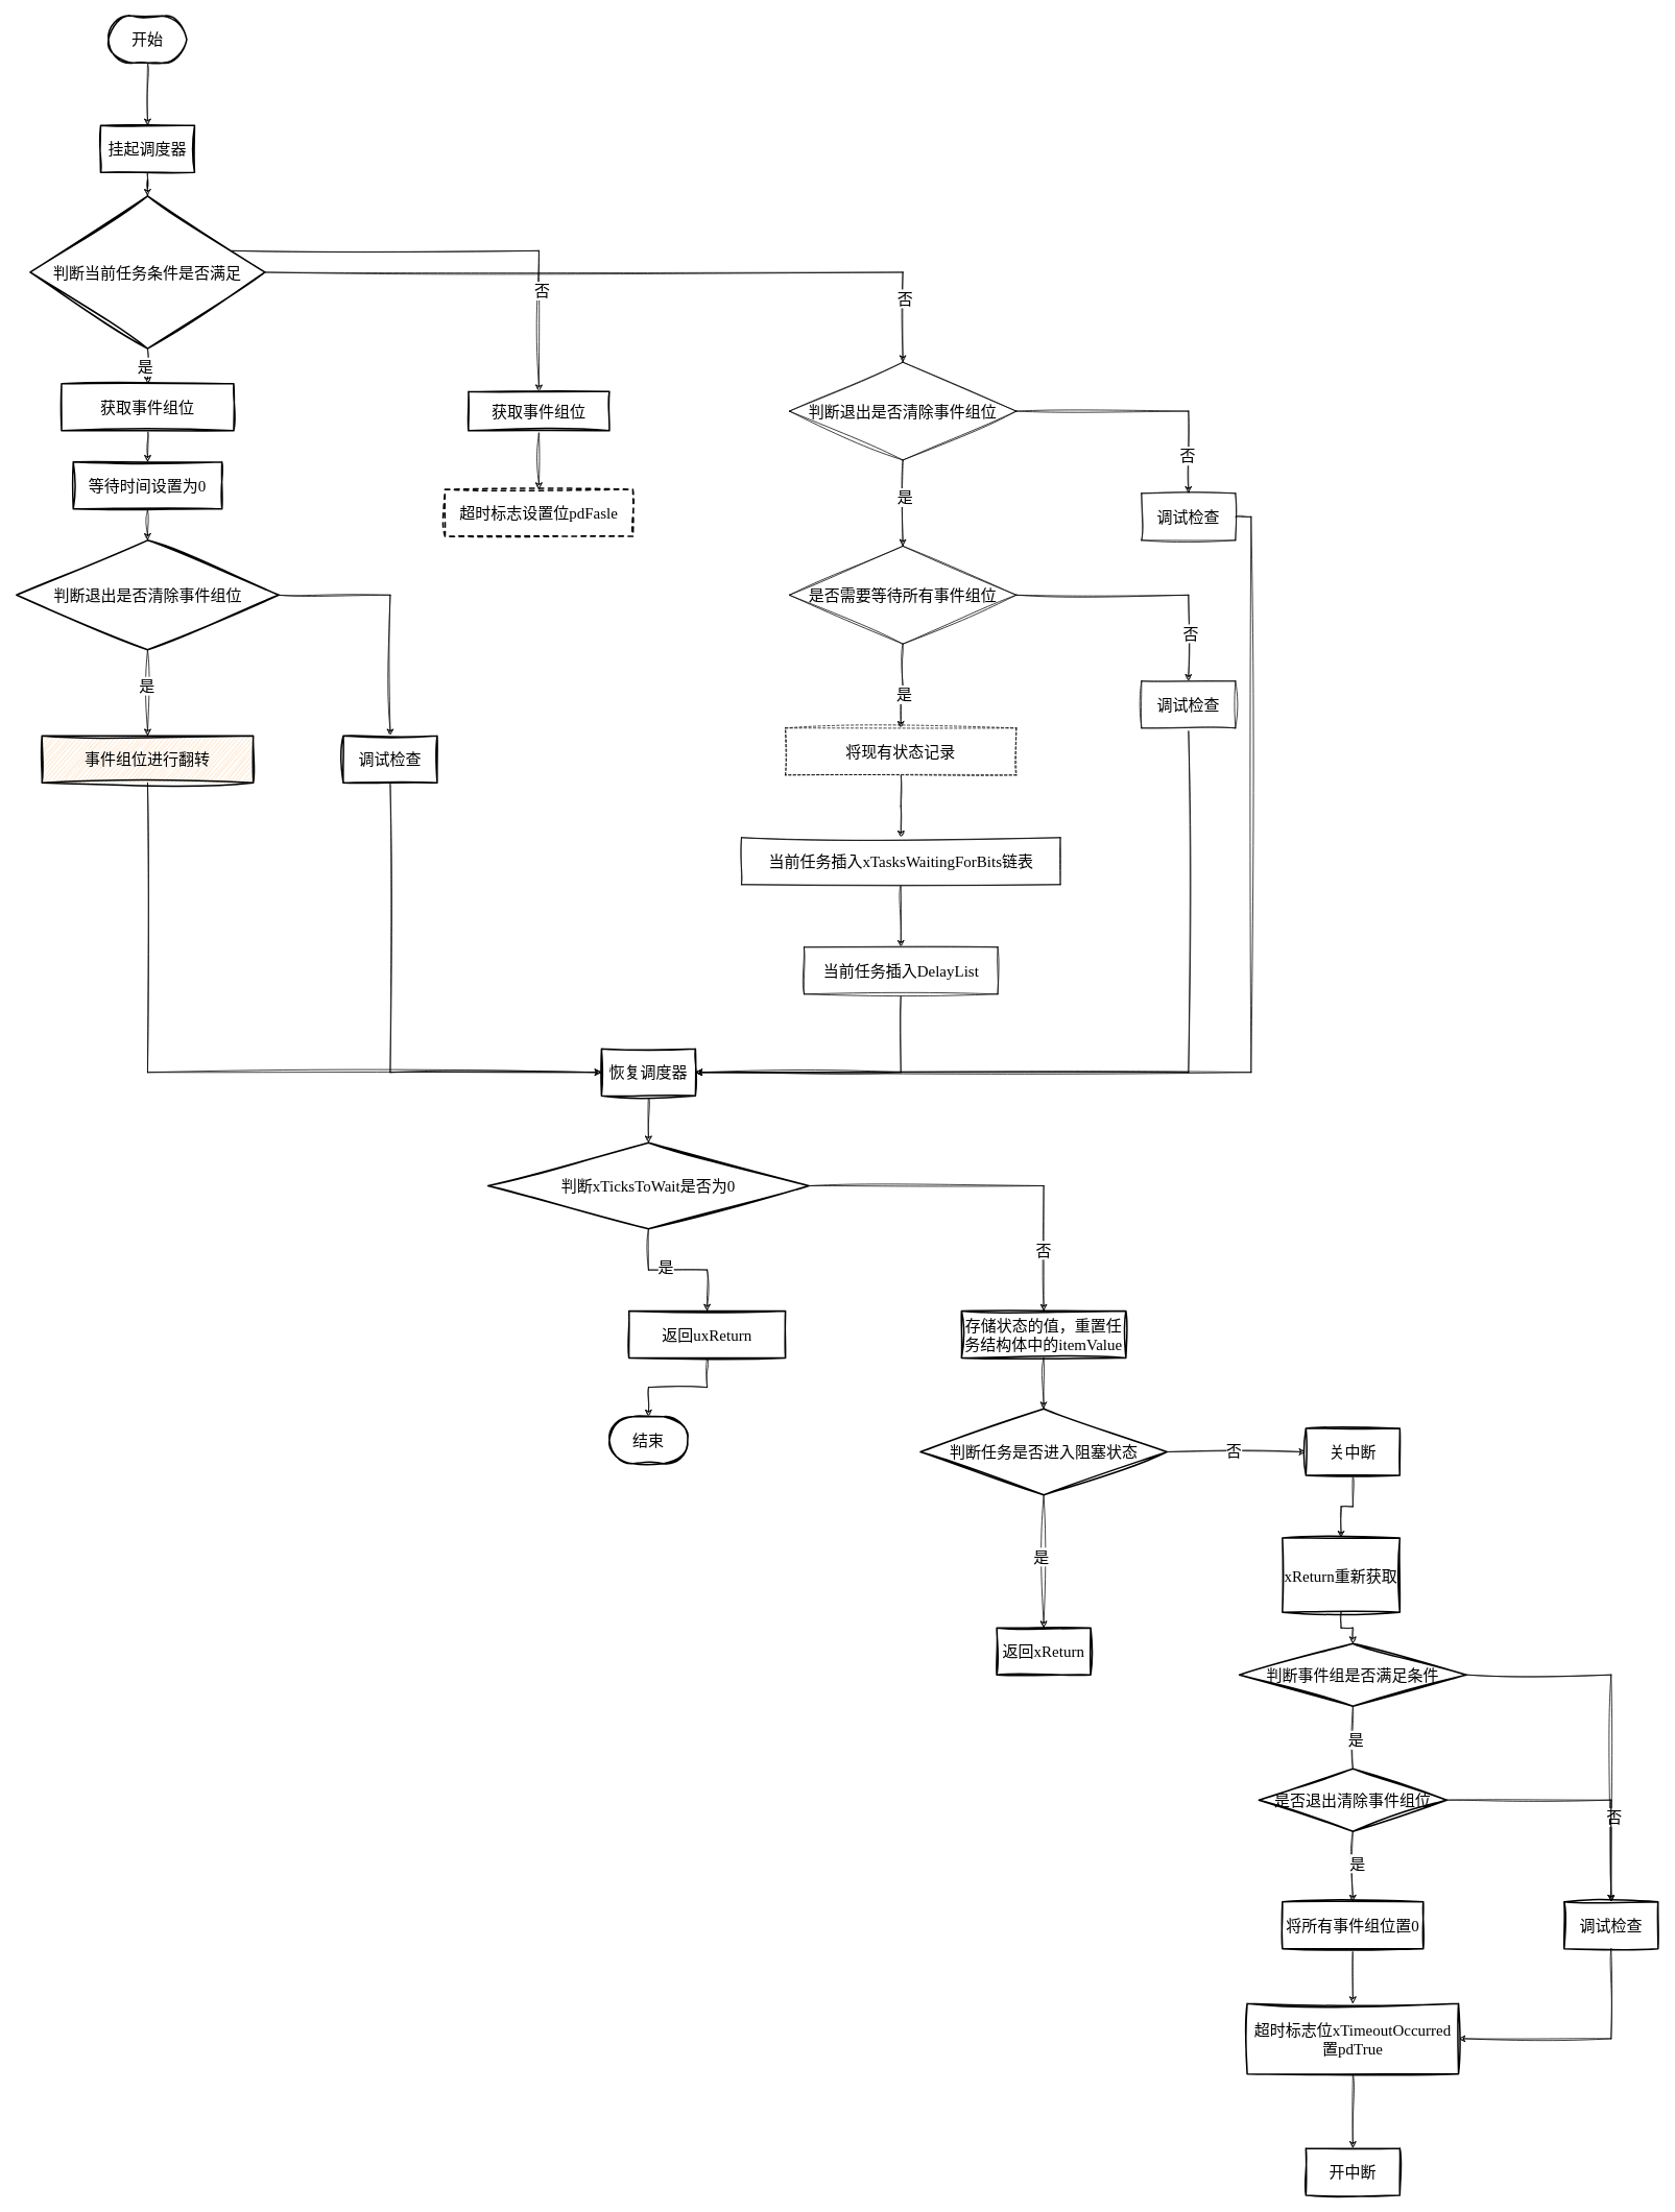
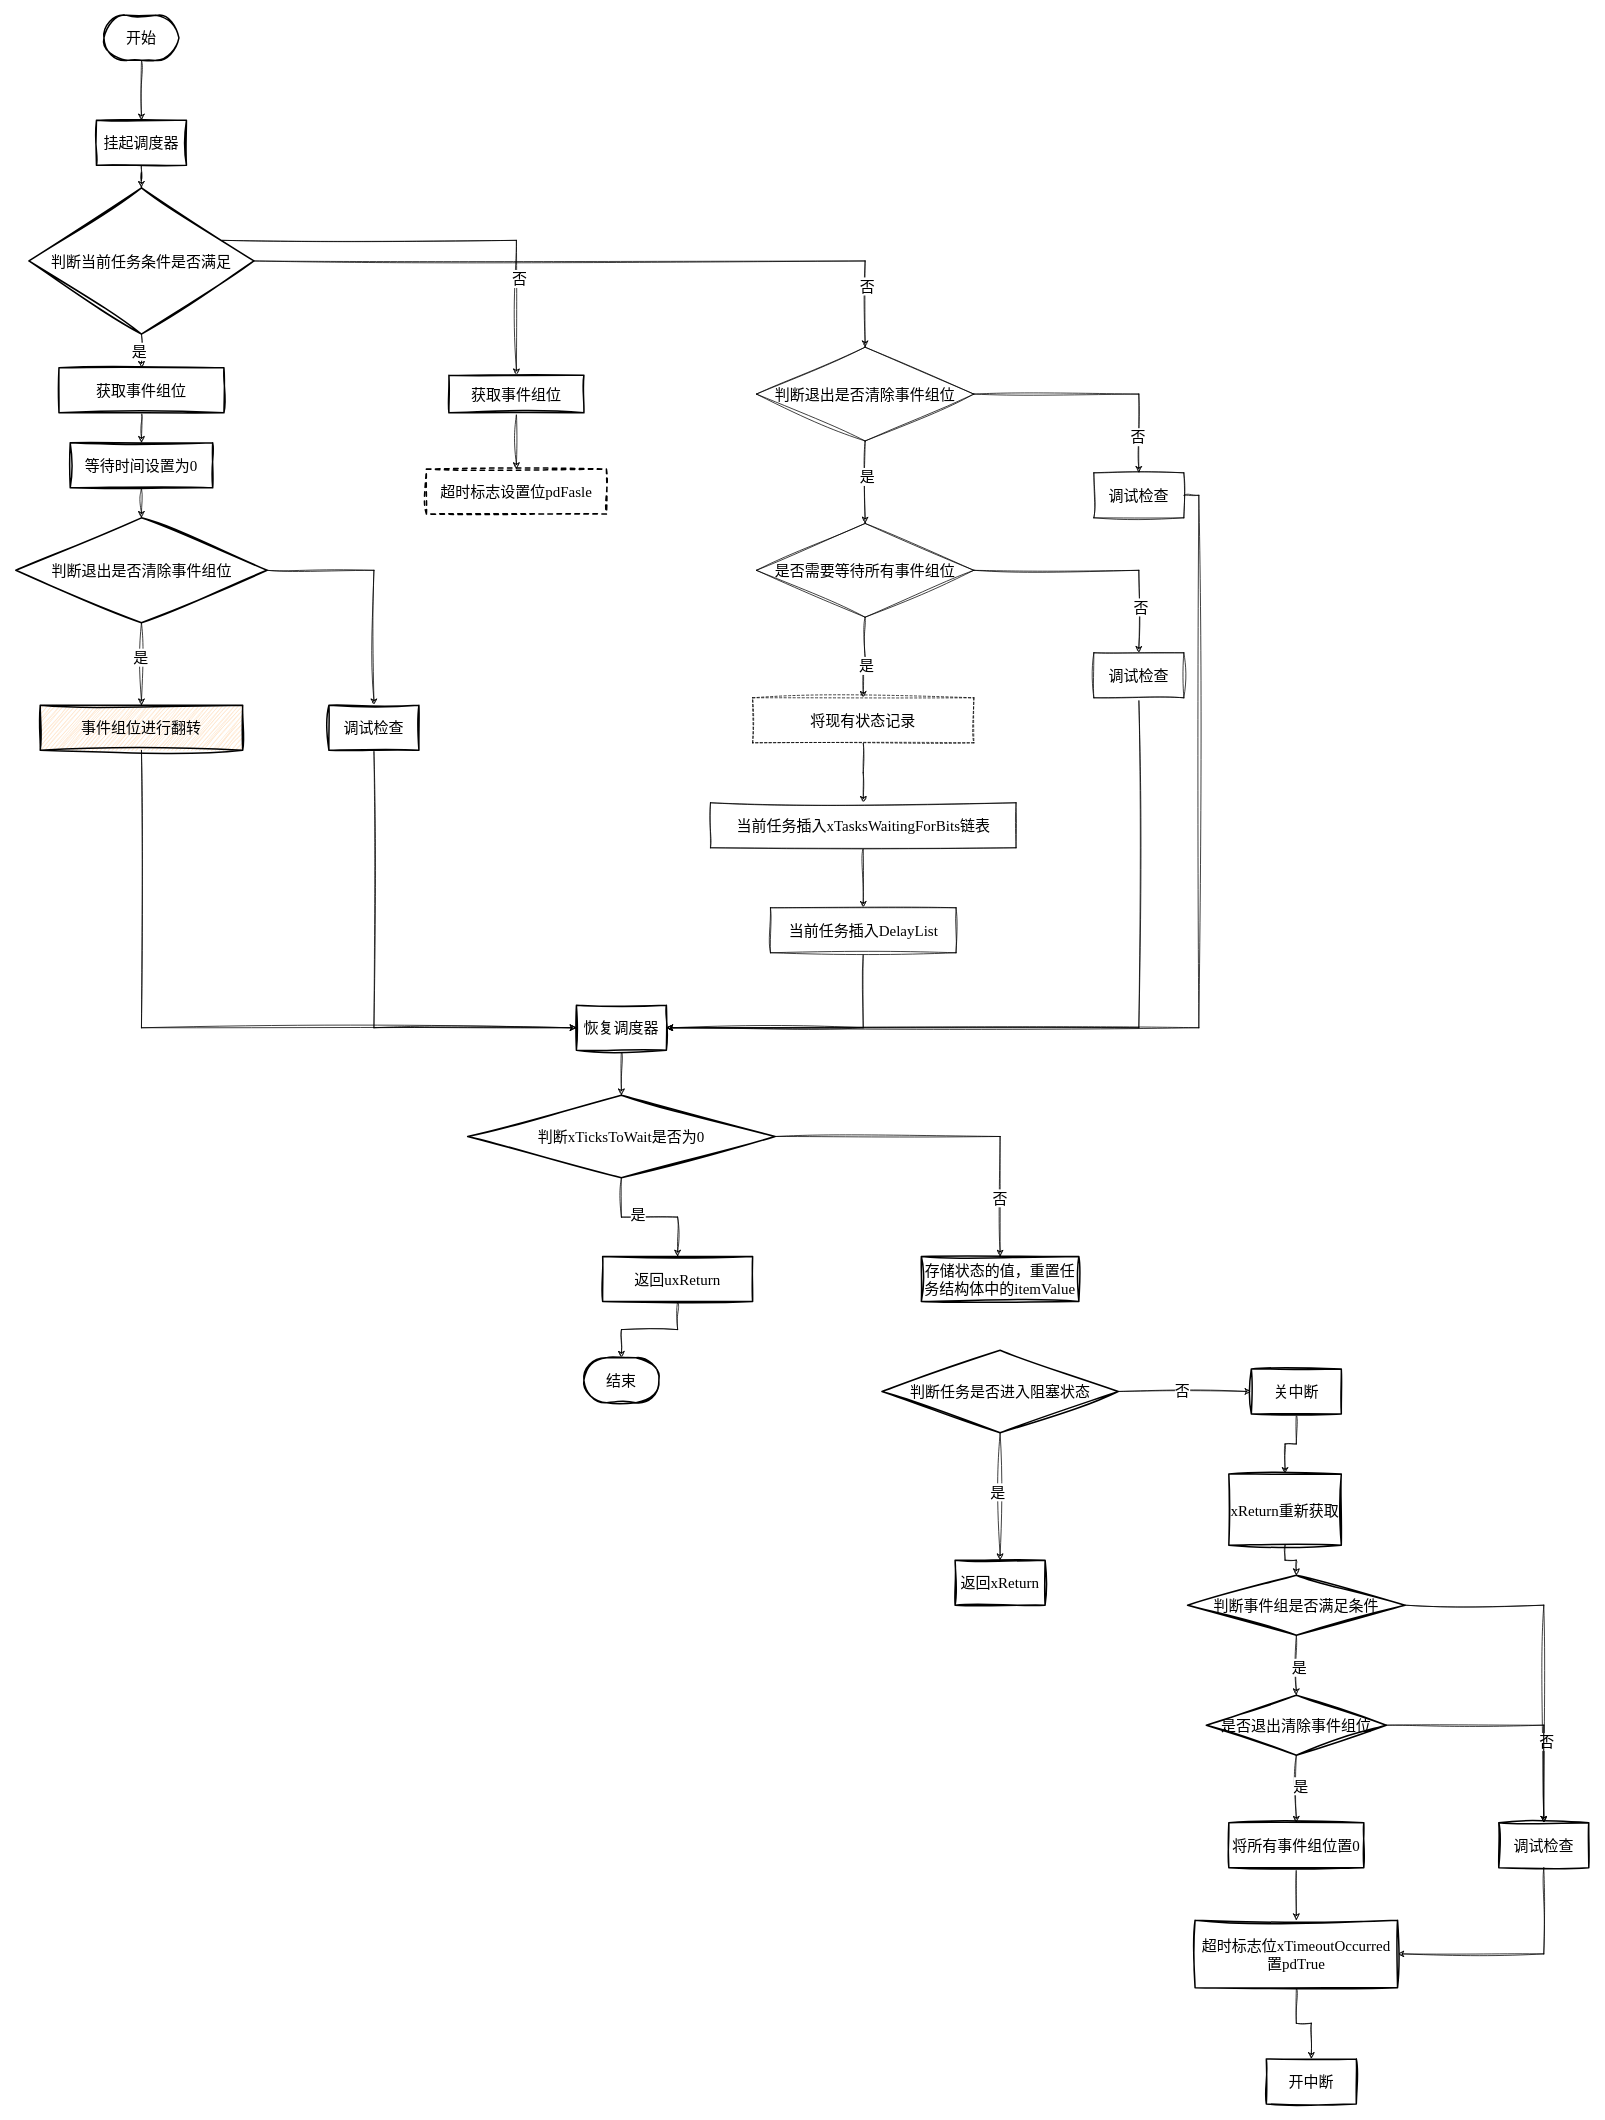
- <mxCell id="58" value="" style="edgeStyle=orthogonalEdgeStyle;rounded=0;sketch=1;hachureGap=4;jiggle=2;curveFitting=1;orthogonalLoop=1;jettySize=auto;html=1;fontFamily=Architects Daughter;fontSource=https%3A%2F%2Ffonts.googleapis.com%2Fcss%3Ffamily%3DArchitects%2BDaughter;fontSize=16;" edge="1" parent="1" source="59" target="64"><mxGeometry relative="1" as="geometry" /></mxCell>
- <mxCell id="70" value="" style="edgeStyle=orthogonalEdgeStyle;rounded=0;sketch=1;hachureGap=4;jiggle=2;curveFitting=1;orthogonalLoop=1;jettySize=auto;html=1;fontFamily=Architects Daughter;fontSource=https%3A%2F%2Ffonts.googleapis.com%2Fcss%3Ffamily%3DArchitects%2BDaughter;fontSize=16;endArrow=none;" edge="1" parent="1" source="74" target="78"><mxGeometry relative="1" as="geometry" /></mxCell>
+ <mxCell id="70" value="" style="edgeStyle=orthogonalEdgeStyle;rounded=0;sketch=1;hachureGap=4;jiggle=2;curveFitting=1;orthogonalLoop=1;jettySize=auto;html=1;fontFamily=Architects Daughter;fontSource=https%3A%2F%2Ffonts.googleapis.com%2Fcss%3Ffamily%3DArchitects%2BDaughter;fontSize=16;" edge="1" parent="1" source="74" target="78"><mxGeometry relative="1" as="geometry" /></mxCell>
- <mxCell id="85" value="开中断" style="whiteSpace=wrap;html=1;fontSize=20;fontFamily=Architects Daughter;strokeWidth=2;sketch=1;hachureGap=4;jiggle=2;curveFitting=1;fontSource=https%3A%2F%2Ffonts.googleapis.com%2Fcss%3Ffamily%3DArchitects%2BDaughter;" vertex="1" parent="1"><mxGeometry x="1668" y="2745" width="120" height="60" as="geometry" /></mxCell>
+ <mxCell id="85" value="开中断" style="whiteSpace=wrap;html=1;fontSize=20;fontFamily=Architects Daughter;strokeWidth=2;sketch=1;hachureGap=4;jiggle=2;curveFitting=1;fontSource=https%3A%2F%2Ffonts.googleapis.com%2Fcss%3Ffamily%3DArchitects%2BDaughter;" vertex="1" parent="1"><mxGeometry x="1688" y="2745" width="120" height="60" as="geometry" /></mxCell>
